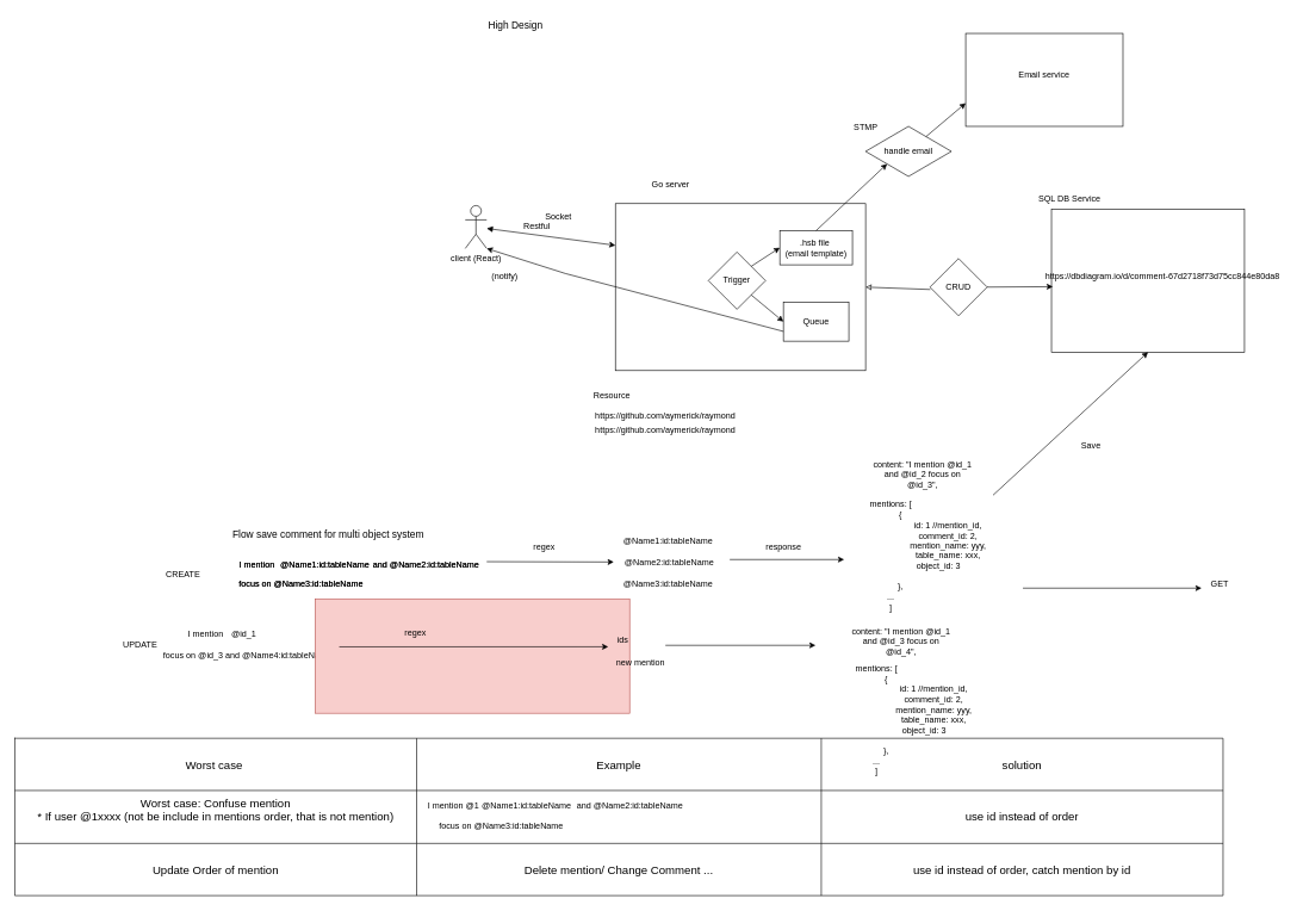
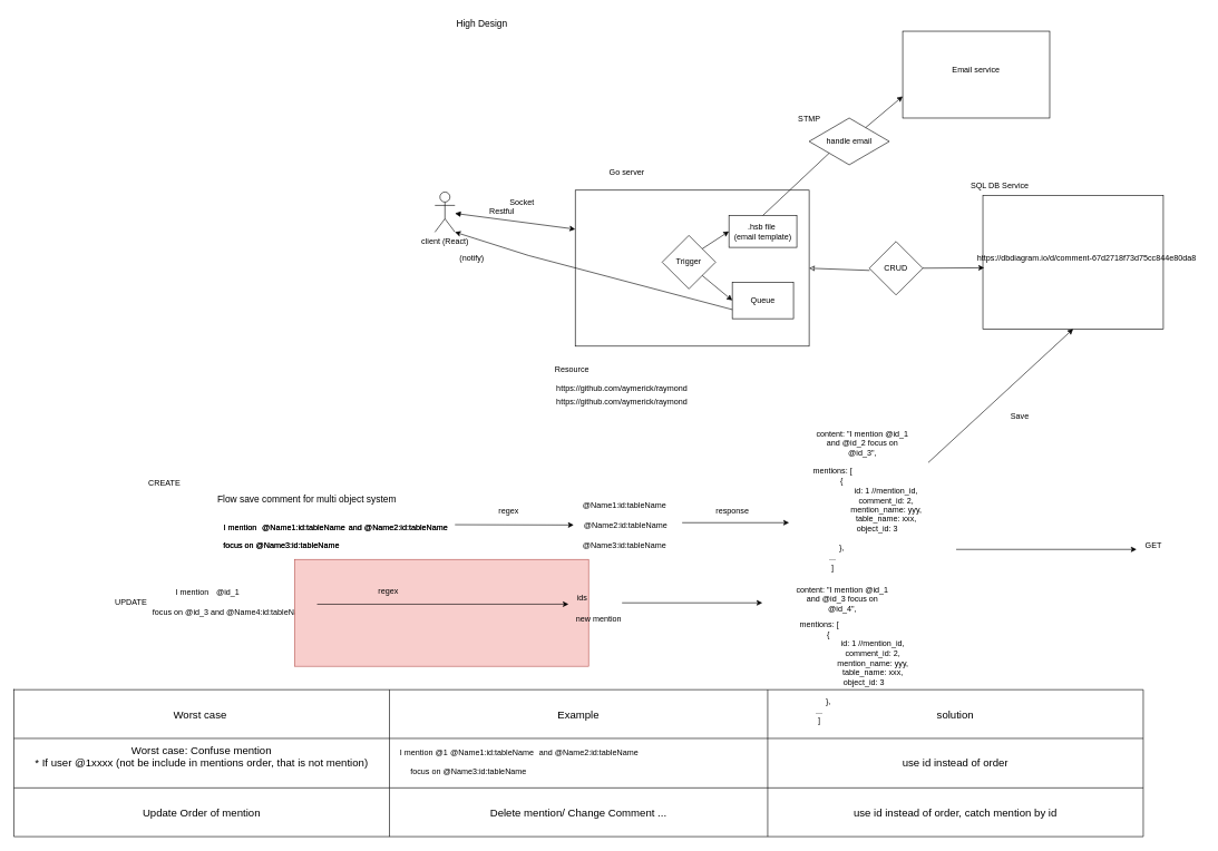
- <mxCell id="27" value="" style="endArrow=classic;html=1;rounded=0;entryX=0;entryY=1;entryDx=0;entryDy=0;exitX=0.5;exitY=0;exitDx=0;exitDy=0;startFill=0;" edge="1" parent="1" source="20" target="8"><mxGeometry width="50" height="50" relative="1" as="geometry"><mxPoint x="1010" y="312" as="sourcePoint" /><mxPoint x="1060" y="262" as="targetPoint" /><Array as="points" /></mxGeometry></mxCell>
+ <mxCell id="27" value="" style="endArrow=none;html=1;rounded=0;entryX=0;entryY=1;entryDx=0;entryDy=0;exitX=0.5;exitY=0;exitDx=0;exitDy=0;startFill=0;" edge="1" parent="1" source="20" target="8"><mxGeometry width="50" height="50" relative="1" as="geometry"><mxPoint x="1010" y="312" as="sourcePoint" /><mxPoint x="1060" y="262" as="targetPoint" /><Array as="points" /></mxGeometry></mxCell>
- <mxCell id="71" value="CREATE" style="text;html=1;align=center;verticalAlign=middle;resizable=0;points=[];autosize=1;strokeColor=none;fillColor=none;" vertex="1" parent="1"><mxGeometry x="220" y="788" width="70" height="30" as="geometry" /></mxCell>
+ <mxCell id="71" value="CREATE" style="text;html=1;align=center;verticalAlign=middle;resizable=0;points=[];autosize=1;strokeColor=none;fillColor=none;" vertex="1" parent="1"><mxGeometry x="210" y="708" width="70" height="30" as="geometry" /></mxCell>
- <mxCell id="85" value="GET" style="text;html=1;align=center;verticalAlign=middle;resizable=0;points=[];autosize=1;strokeColor=none;fillColor=none;" vertex="1" parent="1"><mxGeometry x="1680" y="802" width="50" height="30" as="geometry" /></mxCell>
+ <mxCell id="85" value="GET" style="text;html=1;align=center;verticalAlign=middle;resizable=0;points=[];autosize=1;strokeColor=none;fillColor=none;" vertex="1" parent="1"><mxGeometry x="1700" y="802" width="50" height="30" as="geometry" /></mxCell>
